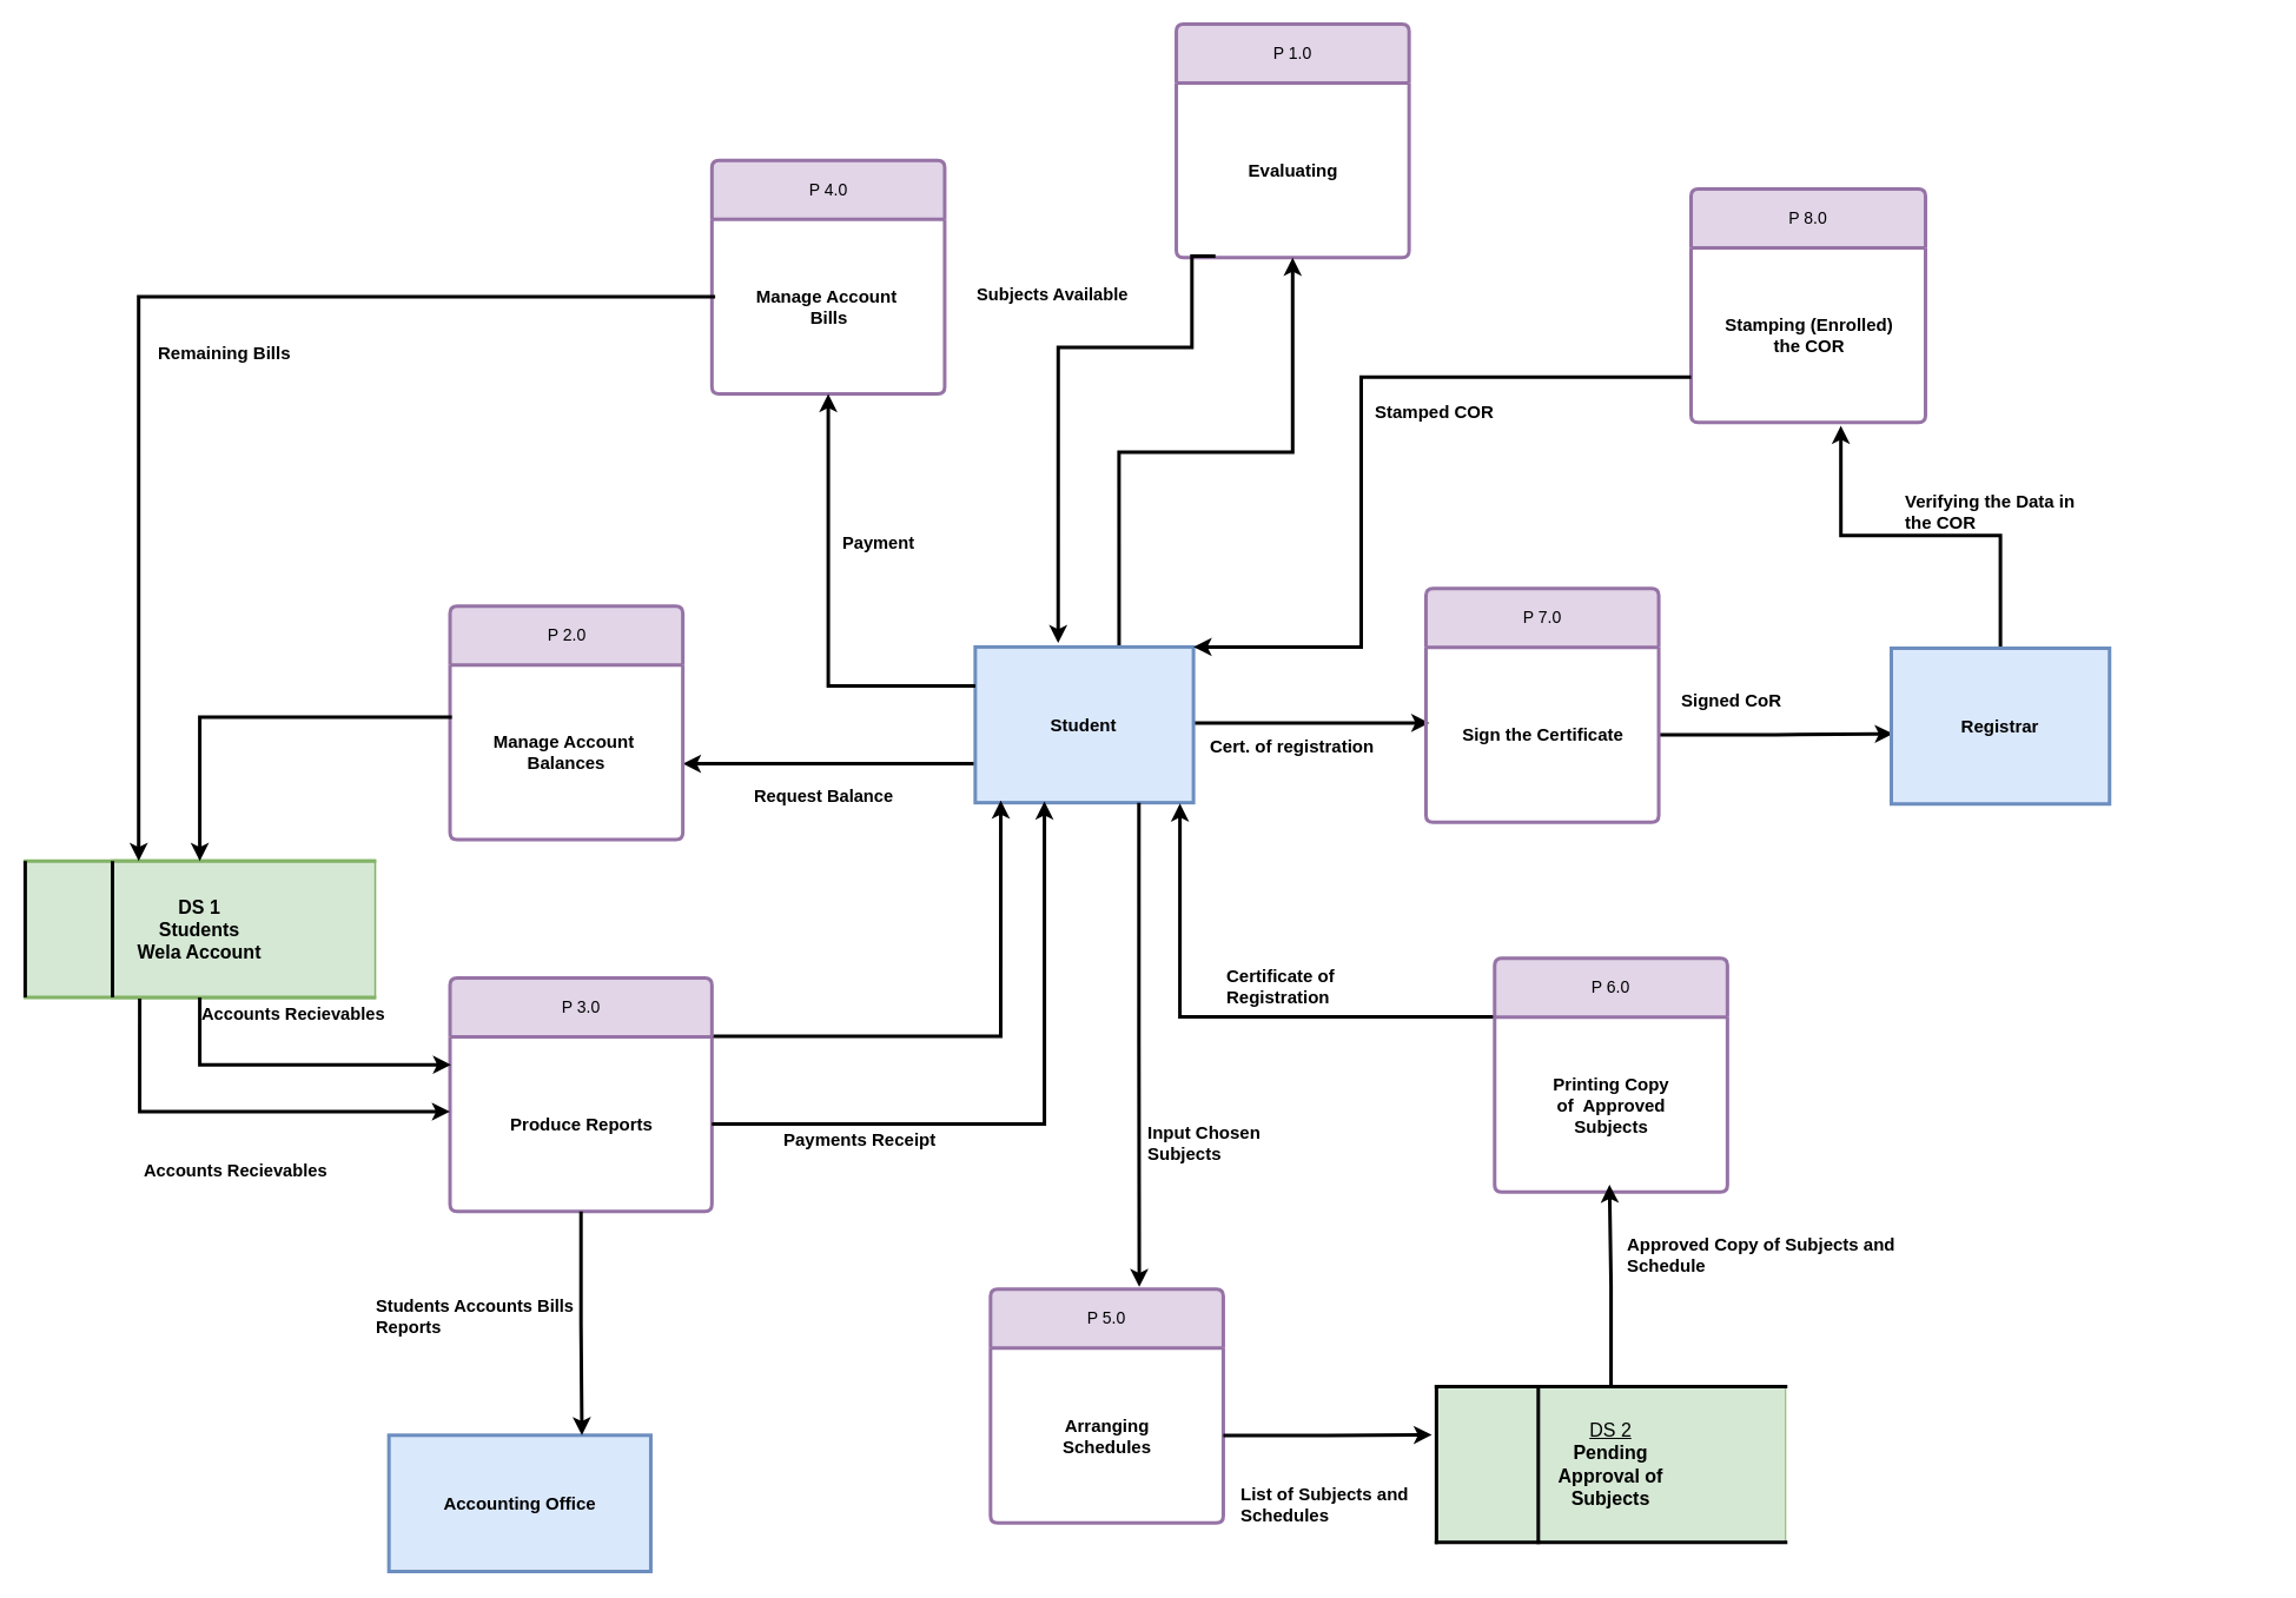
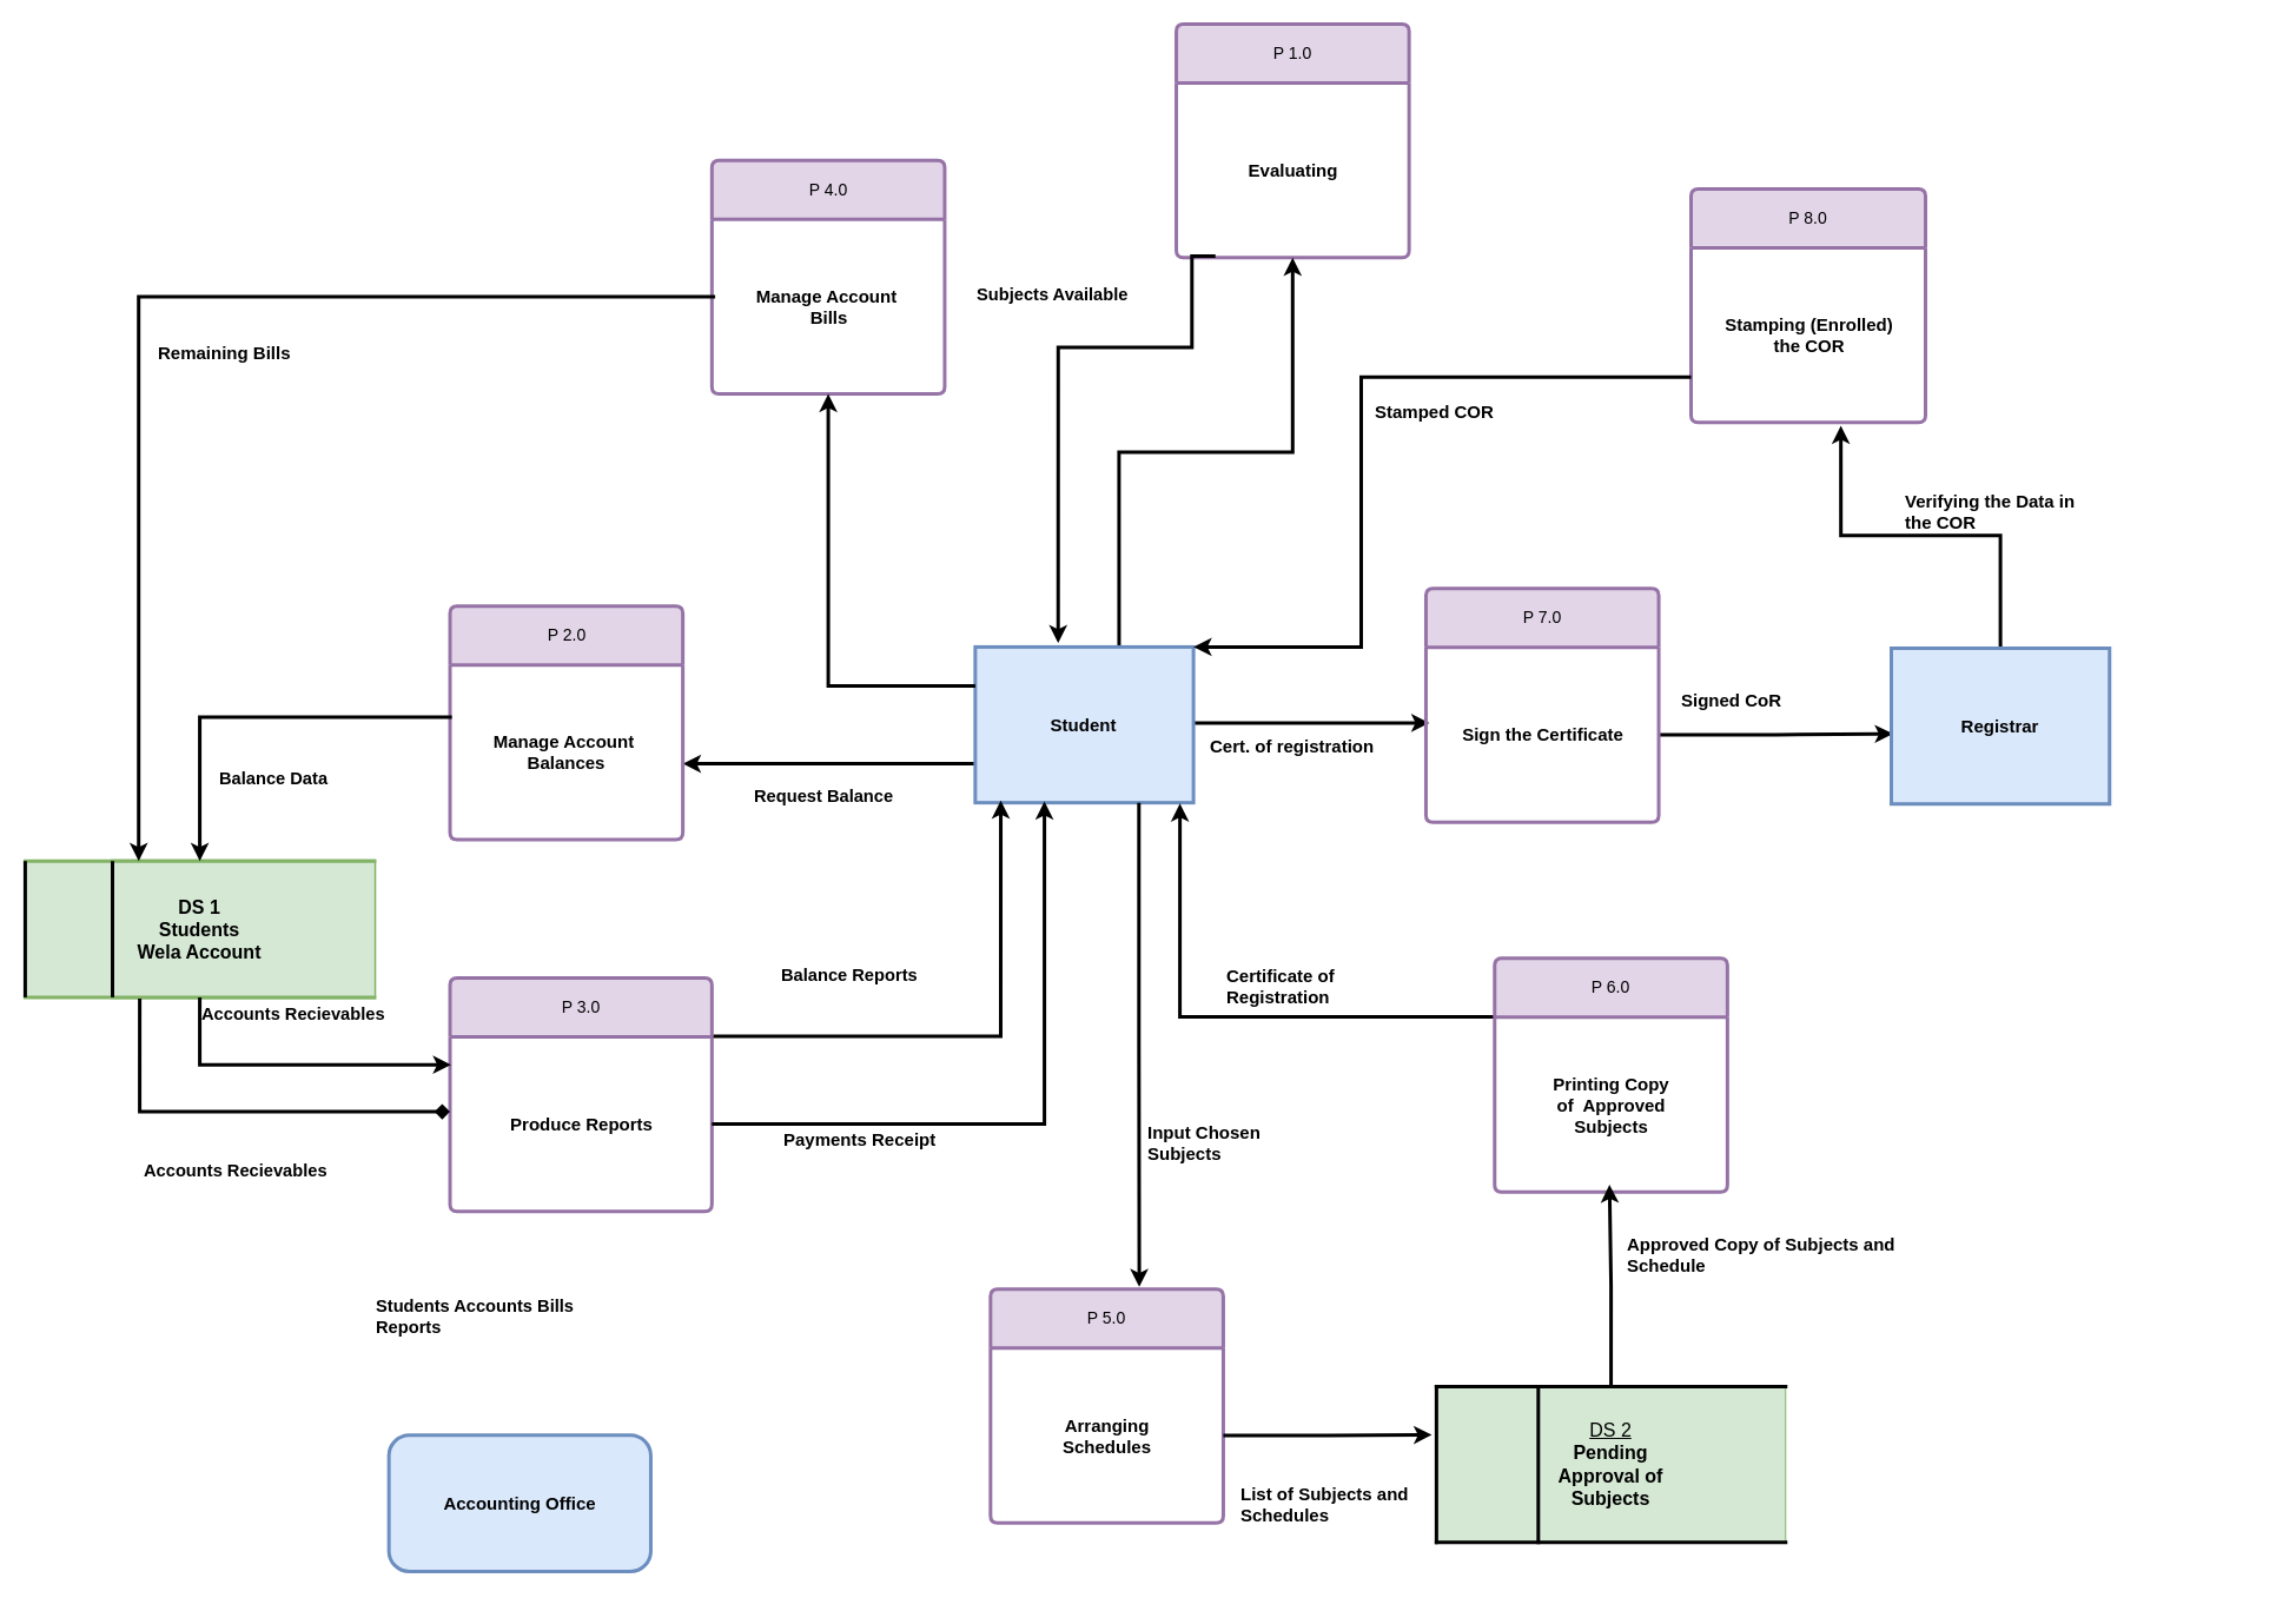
- <mxCell id="28" value="&lt;font face=&quot;Arial, sans-serif&quot;&gt;&lt;span style=&quot;font-size: 14.667px;&quot;&gt;&lt;b&gt;Payment&lt;/b&gt;&lt;/span&gt;&lt;/font&gt;" style="text;whiteSpace=wrap;html=1;" parent="7" vertex="1"><mxGeometry x="617.509" y="310.732" width="197.603" height="66.113" as="geometry" /></mxCell>
+ <mxCell id="26" value="&lt;font face=&quot;Arial, sans-serif&quot;&gt;&lt;span style=&quot;font-size: 14.667px;&quot;&gt;&lt;b&gt;Balance Data&lt;/b&gt;&lt;/span&gt;&lt;/font&gt;" style="text;whiteSpace=wrap;html=1;" parent="7" vertex="1"><mxGeometry x="88.921" y="510.725" width="197.603" height="66.113" as="geometry" /></mxCell>
+ <mxCell id="27" value="&lt;font face=&quot;Arial, sans-serif&quot;&gt;&lt;span style=&quot;font-size: 14.667px;&quot;&gt;&lt;b&gt;Balance Reports&lt;/b&gt;&lt;/span&gt;&lt;/font&gt;" style="text;whiteSpace=wrap;html=1;" parent="7" vertex="1"><mxGeometry x="565.638" y="677.66" width="197.603" height="66.113" as="geometry" /></mxCell>
- <mxCell id="24" style="edgeStyle=orthogonalEdgeStyle;rounded=0;orthogonalLoop=1;jettySize=auto;html=1;exitX=0.328;exitY=1.01;exitDx=0;exitDy=0;strokeWidth=3;entryX=0;entryY=0.429;entryDx=0;entryDy=0;entryPerimeter=0;exitPerimeter=0;" parent="7" source="21" target="17" edge="1"><mxGeometry relative="1" as="geometry"><mxPoint x="175.373" y="834.679" as="targetPoint" /><Array as="points"><mxPoint x="23" y="808" /></Array></mxGeometry></mxCell>
+ <mxCell id="24" style="edgeStyle=orthogonalEdgeStyle;rounded=0;orthogonalLoop=1;jettySize=auto;html=1;exitX=0.328;exitY=1.01;exitDx=0;exitDy=0;strokeWidth=3;entryX=0;entryY=0.429;entryDx=0;entryDy=0;entryPerimeter=0;exitPerimeter=0;endArrow=diamond;" parent="7" source="21" target="17" edge="1"><mxGeometry relative="1" as="geometry"><mxPoint x="175.373" y="834.679" as="targetPoint" /><Array as="points"><mxPoint x="23" y="808" /></Array></mxGeometry></mxCell>
- <mxCell id="30" style="edgeStyle=orthogonalEdgeStyle;rounded=0;orthogonalLoop=1;jettySize=auto;html=1;entryX=0.737;entryY=0;entryDx=0;entryDy=0;entryPerimeter=0;strokeWidth=3;" edge="1" parent="7" source="16" target="29"><mxGeometry relative="1" as="geometry" /></mxCell>
- <mxCell id="29" value="&lt;b&gt;&lt;font style=&quot;font-size: 15px;&quot;&gt;Accounting Office&lt;/font&gt;&lt;/b&gt;" style="rounded=0;whiteSpace=wrap;html=1;strokeWidth=3;fillColor=#dae8fc;strokeColor=#6c8ebf;" parent="7" vertex="1"><mxGeometry x="234.653" y="1082.604" width="222.303" height="115.698" as="geometry" /></mxCell>
+ <mxCell id="29" value="&lt;b&gt;&lt;font style=&quot;font-size: 15px;&quot;&gt;Accounting Office&lt;/font&gt;&lt;/b&gt;" style="whiteSpace=wrap;html=1;strokeWidth=3;fillColor=#dae8fc;strokeColor=#6c8ebf;rounded=1;" parent="7" vertex="1"><mxGeometry x="234.653" y="1082.604" width="222.303" height="115.698" as="geometry" /></mxCell>
